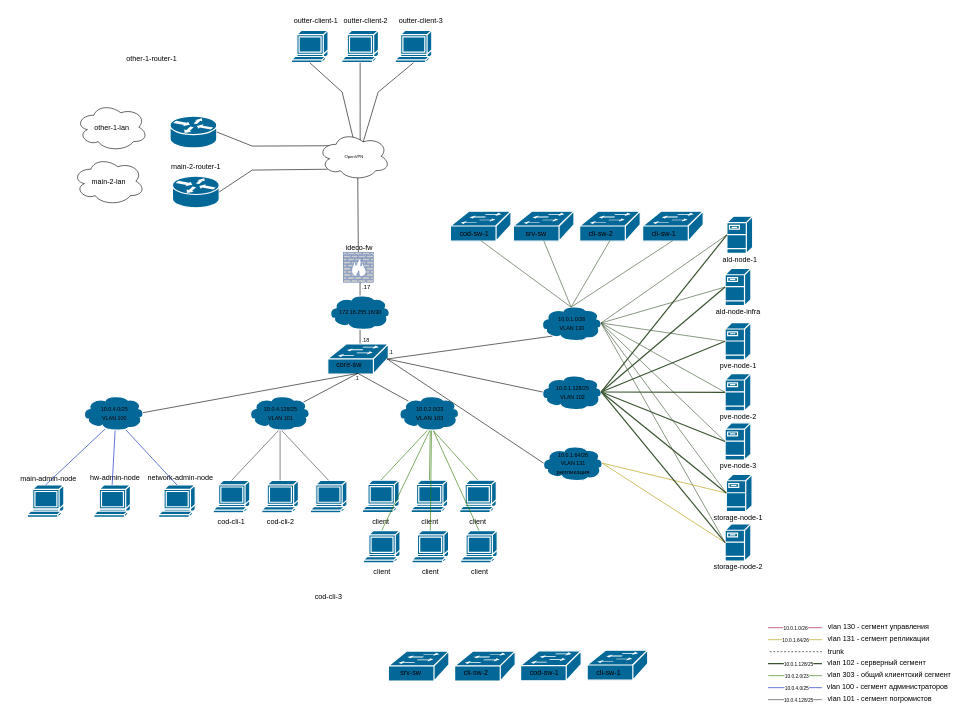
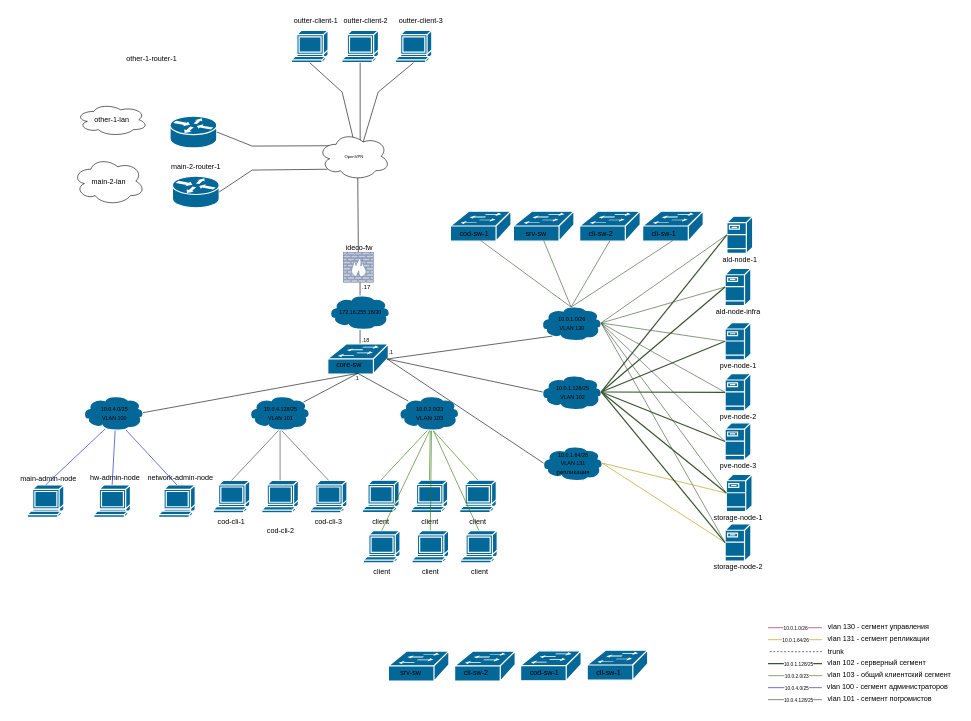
- <mxCell id="75" value="other-1-lan" style="ellipse;shape=cloud;whiteSpace=wrap;html=1;" parent="1" vertex="1"><mxGeometry x="126" y="171.5" width="120" height="80" as="geometry" /></mxCell>
+ <mxCell id="75" value="other-1-lan" style="ellipse;shape=cloud;whiteSpace=wrap;html=1;" parent="1" vertex="1"><mxGeometry x="126" y="171.5" width="120" height="55" as="geometry" /></mxCell>
- <mxCell id="28" value="cod-cli-2" style="text;html=1;align=center;verticalAlign=middle;resizable=0;points=[];autosize=1;strokeColor=none;fillColor=none;" parent="1" vertex="1"><mxGeometry x="432" y="854.5" width="70" height="30" as="geometry" /></mxCell>
+ <mxCell id="28" value="cod-cli-2" style="text;html=1;align=center;verticalAlign=middle;resizable=0;points=[];autosize=1;strokeColor=none;fillColor=none;" parent="1" vertex="1"><mxGeometry x="432" y="869.5" width="70" height="30" as="geometry" /></mxCell>
- <mxCell id="26" value="cod-cli-3" style="text;html=1;align=center;verticalAlign=middle;resizable=0;points=[];autosize=1;strokeColor=none;fillColor=none;" parent="1" vertex="1"><mxGeometry x="512" y="979.5" width="70" height="30" as="geometry" /></mxCell>
+ <mxCell id="26" value="cod-cli-3" style="text;html=1;align=center;verticalAlign=middle;resizable=0;points=[];autosize=1;strokeColor=none;fillColor=none;" parent="1" vertex="1"><mxGeometry x="512" y="854.5" width="70" height="30" as="geometry" /></mxCell>
- <mxCell id="56" value="vlan 303 - общий клиентский сегмент" style="text;html=1;align=center;verticalAlign=middle;resizable=0;points=[];autosize=1;strokeColor=none;fillColor=none;" parent="1" vertex="1"><mxGeometry x="1367" y="1110" width="230" height="30" as="geometry" /></mxCell>
+ <mxCell id="56" value="vlan 103 - общий клиентский сегмент" style="text;html=1;align=center;verticalAlign=middle;resizable=0;points=[];autosize=1;strokeColor=none;fillColor=none;" parent="1" vertex="1"><mxGeometry x="1367" y="1110" width="230" height="30" as="geometry" /></mxCell>
